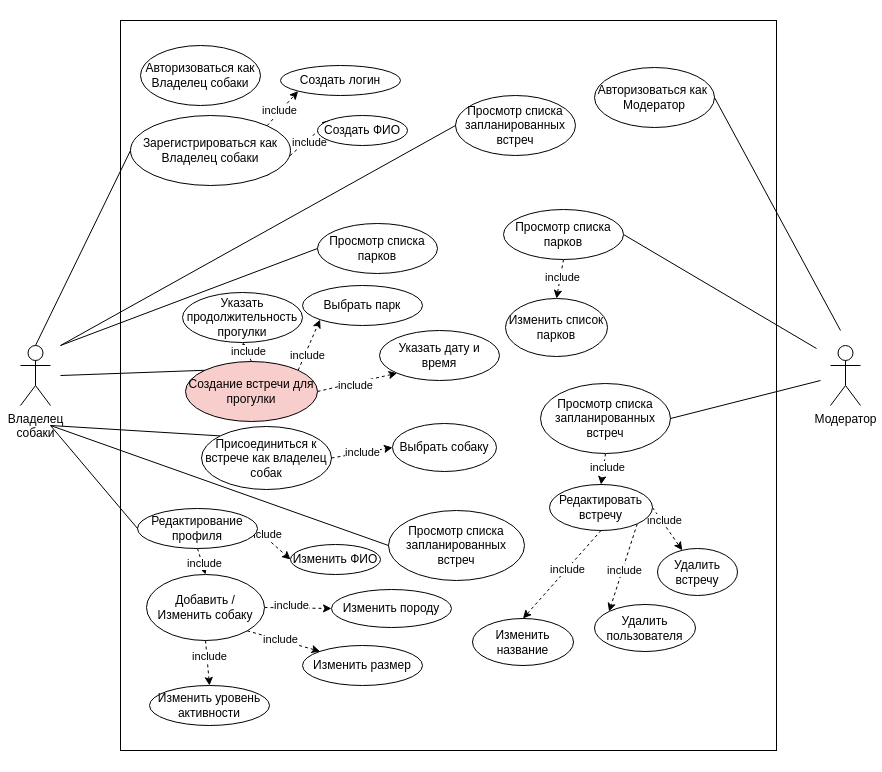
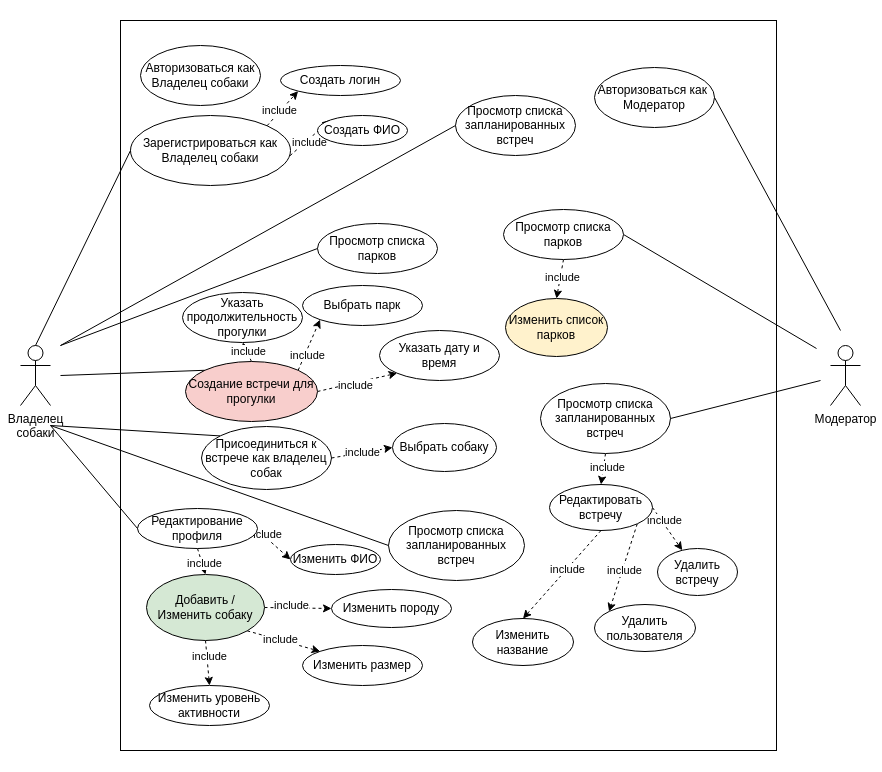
- <mxCell id="63" value="Изменить список парков" style="ellipse;whiteSpace=wrap;html=1;" vertex="1" parent="1"><mxGeometry x="505" y="298" width="102" height="58" as="geometry" /></mxCell>
+ <mxCell id="63" value="Изменить список парков" style="ellipse;whiteSpace=wrap;html=1;fillColor=#fff2cc;" vertex="1" parent="1"><mxGeometry x="505" y="298" width="102" height="58" as="geometry" /></mxCell>
- <mxCell id="59" value="Добавить /&lt;br&gt;Изменить собаку" style="ellipse;whiteSpace=wrap;html=1;" vertex="1" parent="1"><mxGeometry x="146" y="574" width="118" height="66" as="geometry" /></mxCell>
+ <mxCell id="59" value="Добавить /&lt;br&gt;Изменить собаку" style="ellipse;whiteSpace=wrap;html=1;fillColor=#d5e8d4;" vertex="1" parent="1"><mxGeometry x="146" y="574" width="118" height="66" as="geometry" /></mxCell>
